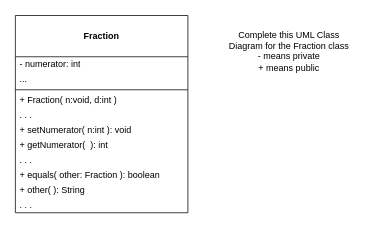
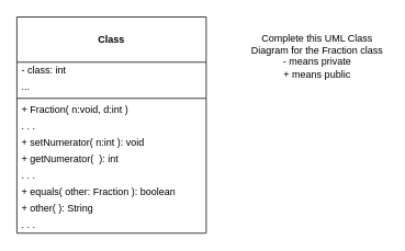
- <mxCell id="2" value="&lt;br&gt;&lt;b&gt;Fraction&lt;/b&gt;&lt;div&gt;&lt;br/&gt;&lt;/div&gt;" style="swimlane;fontStyle=0;align=center;verticalAlign=top;childLayout=stackLayout;horizontal=1;startSize=55;horizontalStack=0;resizeParent=1;resizeParentMax=0;resizeLast=0;collapsible=0;marginBottom=0;html=1;whiteSpace=wrap;" vertex="1" parent="1"><mxGeometry x="20" y="20" width="230" height="263" as="geometry" /></mxCell>
+ <mxCell id="2" value="&lt;br&gt;&lt;b&gt;Class&lt;/b&gt;&lt;div&gt;&lt;br/&gt;&lt;/div&gt;" style="swimlane;fontStyle=0;align=center;verticalAlign=top;childLayout=stackLayout;horizontal=1;startSize=55;horizontalStack=0;resizeParent=1;resizeParentMax=0;resizeLast=0;collapsible=0;marginBottom=0;html=1;whiteSpace=wrap;" vertex="1" parent="1"><mxGeometry x="20" y="20" width="230" height="263" as="geometry" /></mxCell>
- <mxCell id="3" value="- numerator: int" style="text;html=1;strokeColor=none;fillColor=none;align=left;verticalAlign=middle;spacingLeft=4;spacingRight=4;overflow=hidden;rotatable=0;points=[[0,0.5],[1,0.5]];portConstraint=eastwest;whiteSpace=wrap;" vertex="1" parent="2"><mxGeometry y="55" width="230" height="20" as="geometry" /></mxCell>
+ <mxCell id="3" value="- class: int" style="text;html=1;strokeColor=none;fillColor=none;align=left;verticalAlign=middle;spacingLeft=4;spacingRight=4;overflow=hidden;rotatable=0;points=[[0,0.5],[1,0.5]];portConstraint=eastwest;whiteSpace=wrap;" vertex="1" parent="2"><mxGeometry y="55" width="230" height="20" as="geometry" /></mxCell>
